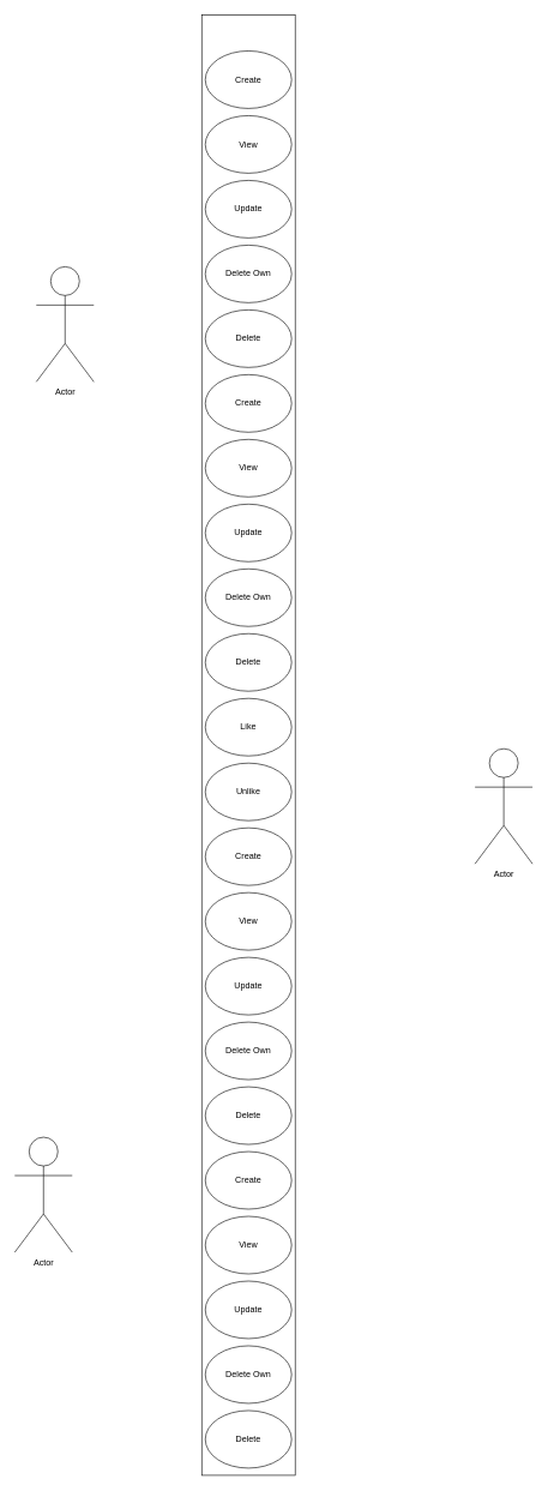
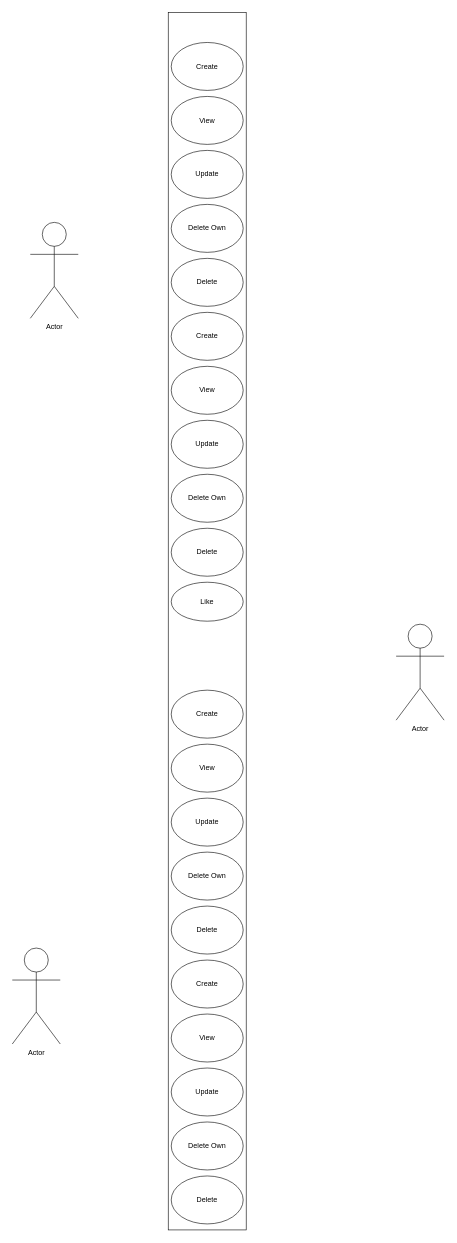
- <mxCell id="13" value="Like" style="ellipse;whiteSpace=wrap;html=1;" vertex="1" parent="1"><mxGeometry x="285" y="970" width="120" height="80" as="geometry" /></mxCell>
+ <mxCell id="13" value="Like" style="ellipse;whiteSpace=wrap;html=1;" vertex="1" parent="1"><mxGeometry x="285" y="970" width="120" height="65" as="geometry" /></mxCell>
- <mxCell id="14" value="Unlike" style="ellipse;whiteSpace=wrap;html=1;" vertex="1" parent="1"><mxGeometry x="285" y="1060" width="120" height="80" as="geometry" /></mxCell>
